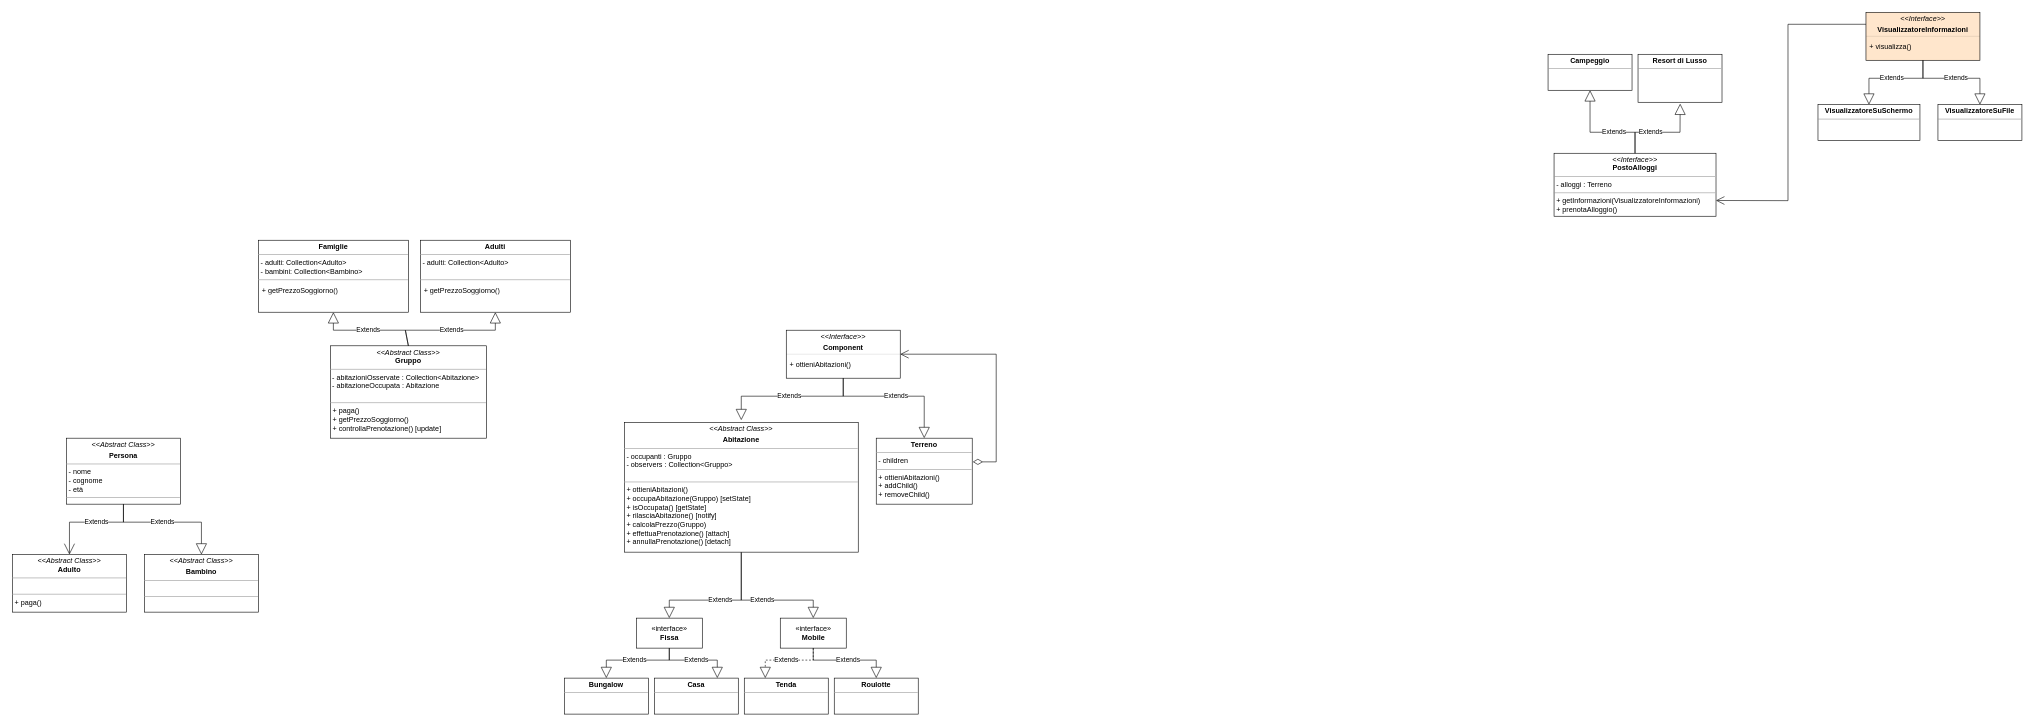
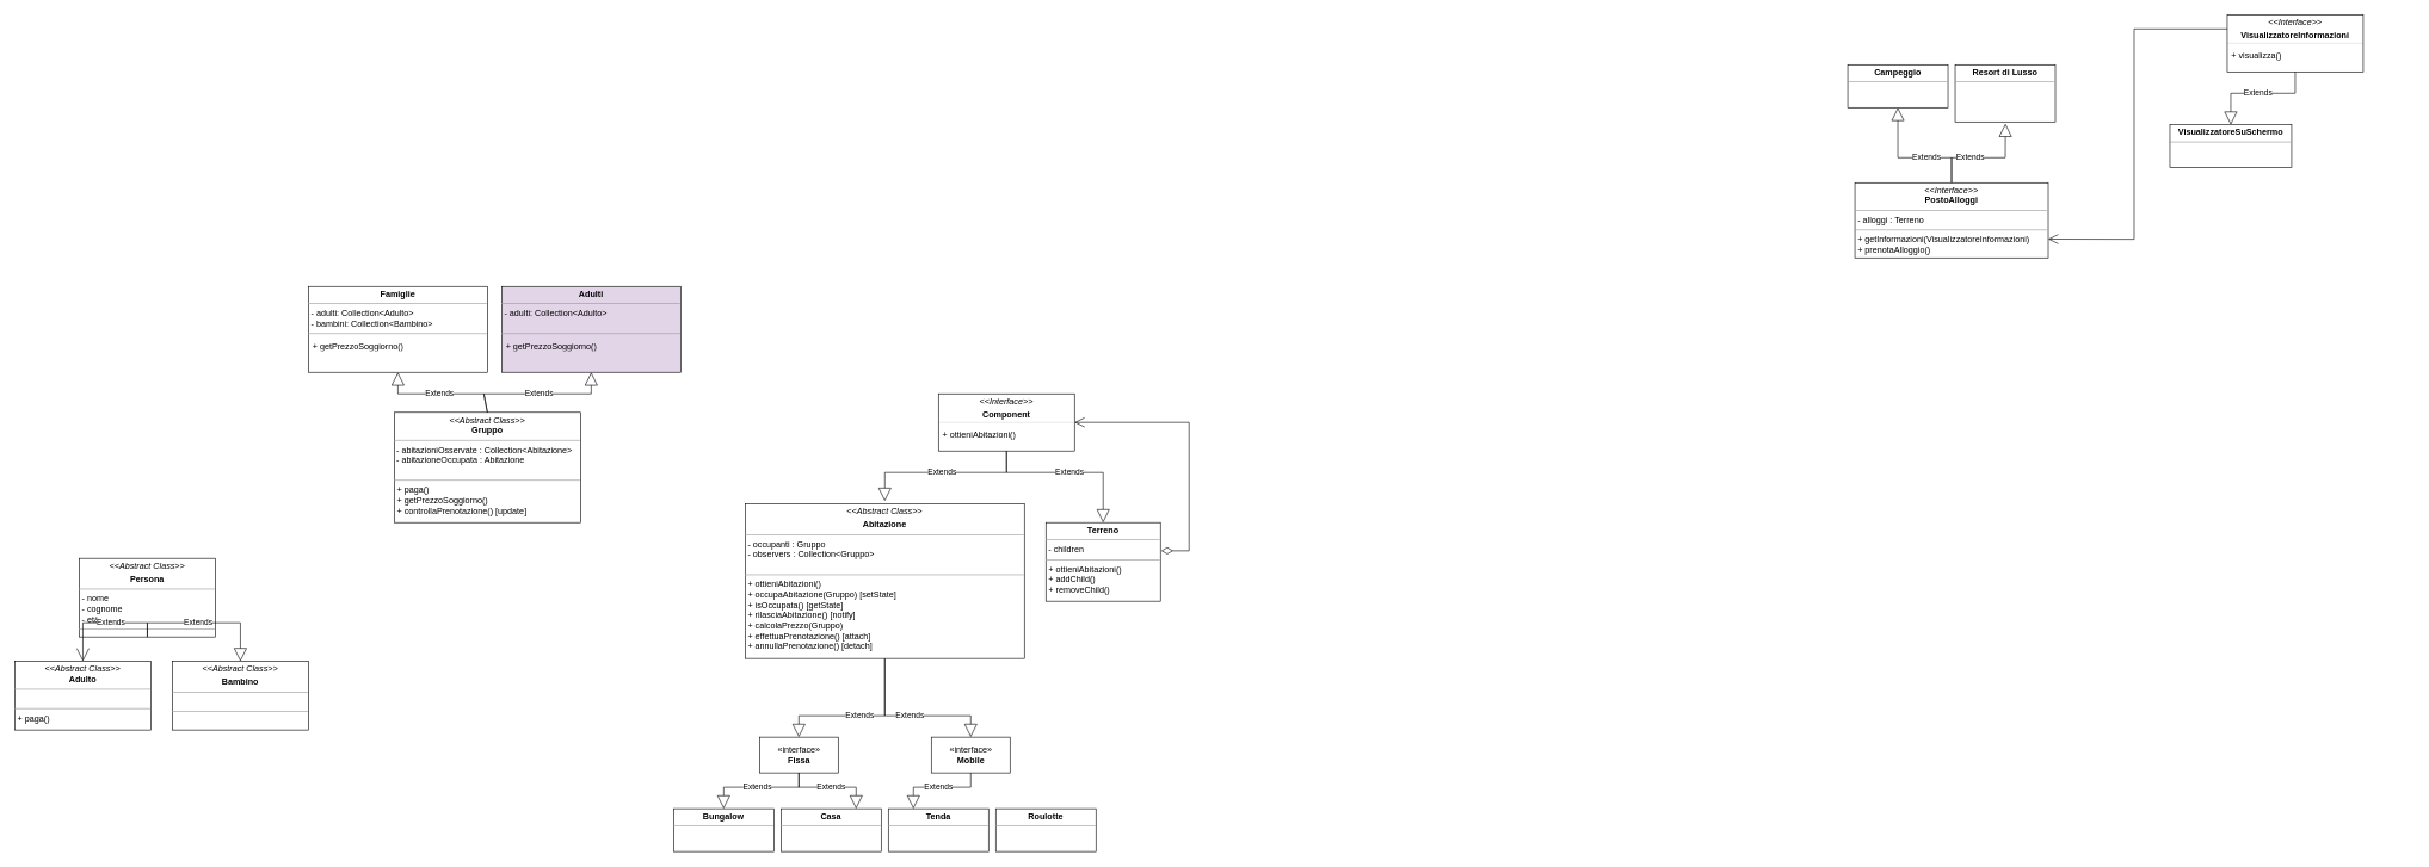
- <mxCell id="27" value="&lt;p style=&quot;margin:0px;margin-top:4px;text-align:center;&quot;&gt;&lt;i&gt;&amp;lt;&amp;lt;Interface&amp;gt;&amp;gt;&lt;/i&gt;&lt;b&gt;&lt;br&gt;&lt;/b&gt;&lt;/p&gt;&lt;p style=&quot;margin:0px;margin-top:4px;text-align:center;&quot;&gt;&lt;b&gt;VisualizzatoreInformazioni&lt;/b&gt;&lt;br&gt;&lt;/p&gt;" style="verticalAlign=top;align=left;overflow=fill;fontSize=12;fontFamily=Helvetica;html=1;flipV=1;flipH=0;fillColor=#ffe6cc;" parent="1" vertex="1"><mxGeometry x="3110" y="20" width="190" height="80" as="geometry" /></mxCell>
+ <mxCell id="27" value="&lt;p style=&quot;margin:0px;margin-top:4px;text-align:center;&quot;&gt;&lt;i&gt;&amp;lt;&amp;lt;Interface&amp;gt;&amp;gt;&lt;/i&gt;&lt;b&gt;&lt;br&gt;&lt;/b&gt;&lt;/p&gt;&lt;p style=&quot;margin:0px;margin-top:4px;text-align:center;&quot;&gt;&lt;b&gt;VisualizzatoreInformazioni&lt;/b&gt;&lt;br&gt;&lt;/p&gt;" style="verticalAlign=top;align=left;overflow=fill;fontSize=12;fontFamily=Helvetica;html=1;flipV=1;flipH=0;" parent="1" vertex="1"><mxGeometry x="3110" y="20" width="190" height="80" as="geometry" /></mxCell>
- <mxCell id="32" value="Extends" style="endArrow=block;endSize=16;endFill=0;html=1;rounded=0;exitX=0.5;exitY=1;exitDx=0;exitDy=0;entryX=0.5;entryY=0;entryDx=0;entryDy=0;" parent="1" source="27" target="34" edge="1"><mxGeometry width="160" relative="1" as="geometry"><mxPoint x="3175" y="150" as="sourcePoint" /><mxPoint x="3262.5" y="100" as="targetPoint" /><Array as="points"><mxPoint x="3205" y="130" /><mxPoint x="3300" y="130" /></Array></mxGeometry></mxCell>
- <mxCell id="34" value="&lt;p style=&quot;margin:0px;margin-top:4px;text-align:center;&quot;&gt;&lt;b&gt;VisualizzatoreSuFile&lt;/b&gt;&lt;br&gt;&lt;/p&gt;&lt;hr size=&quot;1&quot;&gt;&lt;div style=&quot;height:2px;&quot;&gt;&lt;/div&gt;" style="verticalAlign=top;align=left;overflow=fill;fontSize=12;fontFamily=Helvetica;html=1;flipV=1;flipH=0;" parent="1" vertex="1"><mxGeometry x="3230" y="174" width="140" height="60" as="geometry" /></mxCell>
- <mxCell id="48" value="&lt;p style=&quot;margin:0px;margin-top:4px;text-align:center;&quot;&gt;&lt;b&gt;Adulti&lt;/b&gt;&lt;br&gt;&lt;/p&gt;&lt;hr size=&quot;1&quot;&gt;&lt;p style=&quot;margin:0px;margin-left:4px;&quot;&gt;- adulti: Collection&amp;lt;Adulto&amp;gt;&lt;/p&gt;&lt;p style=&quot;margin:0px;margin-left:4px;&quot;&gt;&lt;br&gt;&lt;/p&gt;&lt;hr size=&quot;1&quot;&gt;" style="verticalAlign=top;align=left;overflow=fill;fontSize=12;fontFamily=Helvetica;html=1;" parent="47" vertex="1"><mxGeometry width="250" height="120" as="geometry" /></mxCell>
+ <mxCell id="48" value="&lt;p style=&quot;margin:0px;margin-top:4px;text-align:center;&quot;&gt;&lt;b&gt;Adulti&lt;/b&gt;&lt;br&gt;&lt;/p&gt;&lt;hr size=&quot;1&quot;&gt;&lt;p style=&quot;margin:0px;margin-left:4px;&quot;&gt;- adulti: Collection&amp;lt;Adulto&amp;gt;&lt;/p&gt;&lt;p style=&quot;margin:0px;margin-left:4px;&quot;&gt;&lt;br&gt;&lt;/p&gt;&lt;hr size=&quot;1&quot;&gt;" style="verticalAlign=top;align=left;overflow=fill;fontSize=12;fontFamily=Helvetica;html=1;fillColor=#e1d5e7;" parent="47" vertex="1"><mxGeometry width="250" height="120" as="geometry" /></mxCell>
- <mxCell id="24" value="&lt;p style=&quot;margin:0px;margin-top:4px;text-align:center;&quot;&gt;&lt;i&gt;&amp;lt;&amp;lt;Abstract Class&amp;gt;&amp;gt;&lt;/i&gt;&lt;b&gt;&lt;br&gt;&lt;/b&gt;&lt;/p&gt;&lt;p style=&quot;margin:0px;margin-top:4px;text-align:center;&quot;&gt;&lt;b&gt;Persona&lt;/b&gt;&lt;br&gt;&lt;b&gt;&lt;/b&gt;&lt;/p&gt;&lt;hr size=&quot;1&quot;&gt;&lt;p style=&quot;margin:0px;margin-left:4px;&quot;&gt;- nome&lt;/p&gt;&lt;p style=&quot;margin:0px;margin-left:4px;&quot;&gt;- cognome&lt;/p&gt;&lt;p style=&quot;margin:0px;margin-left:4px;&quot;&gt;- età&lt;br&gt;&lt;/p&gt;&lt;hr size=&quot;1&quot;&gt;" style="verticalAlign=top;align=left;overflow=fill;fontSize=12;fontFamily=Helvetica;html=1;" parent="1" vertex="1"><mxGeometry x="110" y="730" width="190" height="110" as="geometry" /></mxCell>
+ <mxCell id="24" value="&lt;p style=&quot;margin:0px;margin-top:4px;text-align:center;&quot;&gt;&lt;i&gt;&amp;lt;&amp;lt;Abstract Class&amp;gt;&amp;gt;&lt;/i&gt;&lt;b&gt;&lt;br&gt;&lt;/b&gt;&lt;/p&gt;&lt;p style=&quot;margin:0px;margin-top:4px;text-align:center;&quot;&gt;&lt;b&gt;Persona&lt;/b&gt;&lt;br&gt;&lt;b&gt;&lt;/b&gt;&lt;/p&gt;&lt;hr size=&quot;1&quot;&gt;&lt;p style=&quot;margin:0px;margin-left:4px;&quot;&gt;- nome&lt;/p&gt;&lt;p style=&quot;margin:0px;margin-left:4px;&quot;&gt;- cognome&lt;/p&gt;&lt;p style=&quot;margin:0px;margin-left:4px;&quot;&gt;- età&lt;br&gt;&lt;/p&gt;&lt;hr size=&quot;1&quot;&gt;" style="verticalAlign=top;align=left;overflow=fill;fontSize=12;fontFamily=Helvetica;html=1;" parent="1" vertex="1"><mxGeometry x="110" y="780" width="190" height="110" as="geometry" /></mxCell>
- <mxCell id="9" value="Extends" style="endArrow=block;endSize=16;endFill=0;html=1;rounded=0;exitX=0.5;exitY=1;exitDx=0;exitDy=0;entryX=0.25;entryY=0;entryDx=0;entryDy=0;dashed=1;" parent="1" source="4" target="17" edge="1"><mxGeometry width="160" relative="1" as="geometry"><mxPoint x="1360" y="1070" as="sourcePoint" /><mxPoint x="1267.5" y="1130" as="targetPoint" /><Array as="points"><mxPoint x="1355" y="1100" /><mxPoint x="1275" y="1100" /></Array></mxGeometry></mxCell>
+ <mxCell id="9" value="Extends" style="endArrow=block;endSize=16;endFill=0;html=1;rounded=0;exitX=0.5;exitY=1;exitDx=0;exitDy=0;entryX=0.25;entryY=0;entryDx=0;entryDy=0;" parent="1" source="4" target="17" edge="1"><mxGeometry width="160" relative="1" as="geometry"><mxPoint x="1360" y="1070" as="sourcePoint" /><mxPoint x="1267.5" y="1130" as="targetPoint" /><Array as="points"><mxPoint x="1355" y="1100" /><mxPoint x="1275" y="1100" /></Array></mxGeometry></mxCell>
- <mxCell id="10" value="Extends" style="endArrow=block;endSize=16;endFill=0;html=1;rounded=0;exitX=0.5;exitY=1;exitDx=0;exitDy=0;entryX=0.5;entryY=0;entryDx=0;entryDy=0;" parent="1" source="4" target="18" edge="1"><mxGeometry width="160" relative="1" as="geometry"><mxPoint x="1360" y="1070" as="sourcePoint" /><mxPoint x="1442.5" y="1130" as="targetPoint" /><Array as="points"><mxPoint x="1355" y="1100" /><mxPoint x="1460" y="1100" /></Array></mxGeometry></mxCell>
